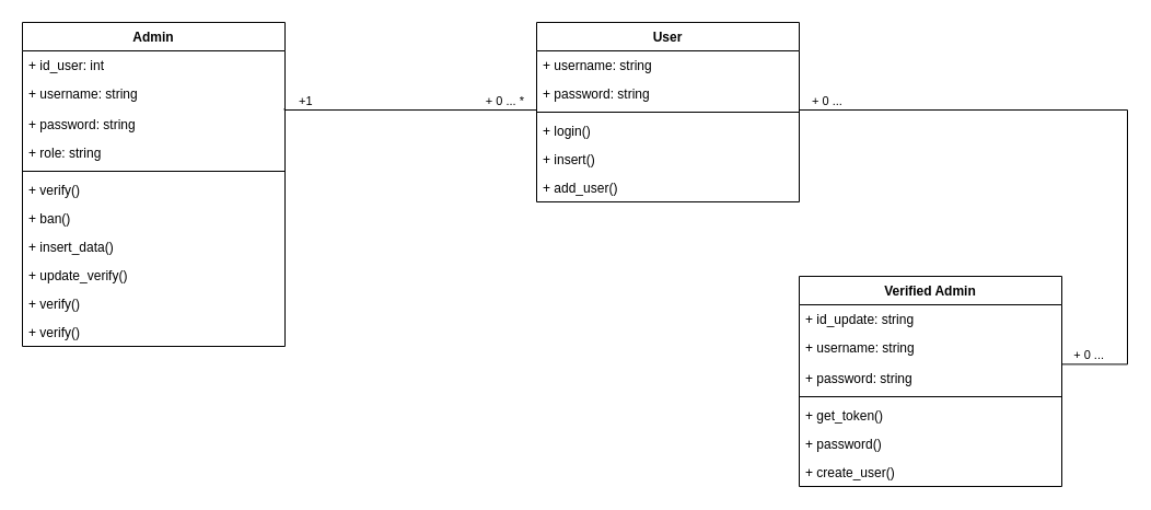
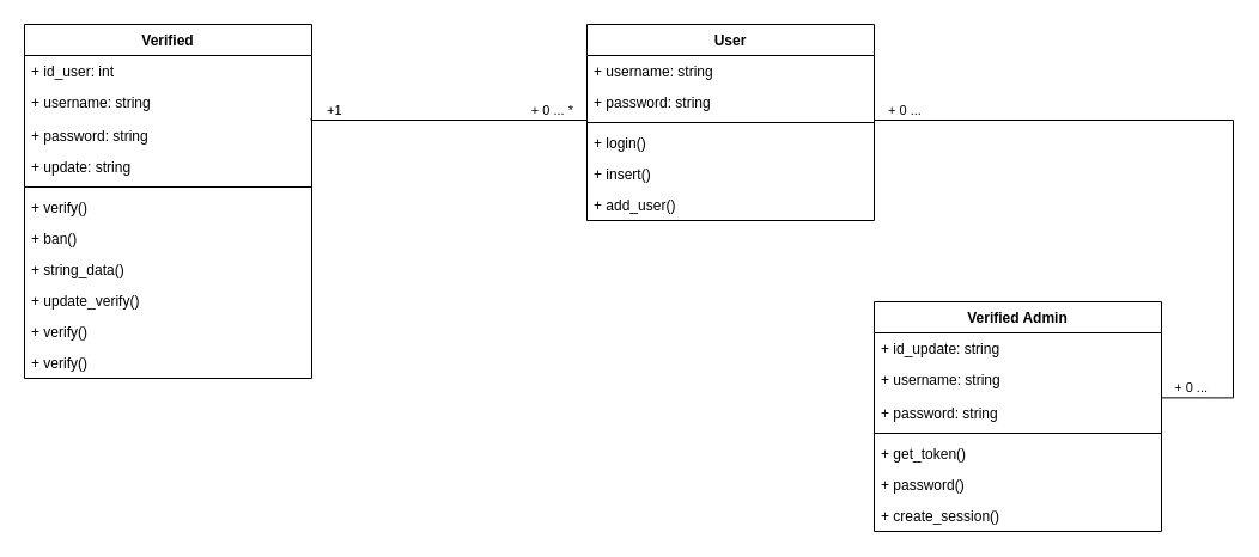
- <mxCell id="20" value="Admin" style="swimlane;fontStyle=1;align=center;verticalAlign=top;childLayout=stackLayout;horizontal=1;startSize=26;horizontalStack=0;resizeParent=1;resizeParentMax=0;resizeLast=0;collapsible=1;marginBottom=0;whiteSpace=wrap;html=1;" vertex="1" parent="1"><mxGeometry x="20" y="20" width="240" height="296" as="geometry" /></mxCell>
+ <mxCell id="20" value="Verified" style="swimlane;fontStyle=1;align=center;verticalAlign=top;childLayout=stackLayout;horizontal=1;startSize=26;horizontalStack=0;resizeParent=1;resizeParentMax=0;resizeLast=0;collapsible=1;marginBottom=0;whiteSpace=wrap;html=1;" vertex="1" parent="1"><mxGeometry x="20" y="20" width="240" height="296" as="geometry" /></mxCell>
- <mxCell id="24" value="+ role: string" style="text;strokeColor=none;fillColor=none;align=left;verticalAlign=top;spacingLeft=4;spacingRight=4;overflow=hidden;rotatable=0;points=[[0,0.5],[1,0.5]];portConstraint=eastwest;whiteSpace=wrap;html=1;" vertex="1" parent="20"><mxGeometry y="106" width="240" height="26" as="geometry" /></mxCell>
+ <mxCell id="24" value="+ update: string" style="text;strokeColor=none;fillColor=none;align=left;verticalAlign=top;spacingLeft=4;spacingRight=4;overflow=hidden;rotatable=0;points=[[0,0.5],[1,0.5]];portConstraint=eastwest;whiteSpace=wrap;html=1;" vertex="1" parent="20"><mxGeometry y="106" width="240" height="26" as="geometry" /></mxCell>
- <mxCell id="28" value="+ insert_data()" style="text;strokeColor=none;fillColor=none;align=left;verticalAlign=top;spacingLeft=4;spacingRight=4;overflow=hidden;rotatable=0;points=[[0,0.5],[1,0.5]];portConstraint=eastwest;whiteSpace=wrap;html=1;" vertex="1" parent="20"><mxGeometry y="192" width="240" height="26" as="geometry" /></mxCell>
+ <mxCell id="28" value="+ string_data()" style="text;strokeColor=none;fillColor=none;align=left;verticalAlign=top;spacingLeft=4;spacingRight=4;overflow=hidden;rotatable=0;points=[[0,0.5],[1,0.5]];portConstraint=eastwest;whiteSpace=wrap;html=1;" vertex="1" parent="20"><mxGeometry y="192" width="240" height="26" as="geometry" /></mxCell>
- <mxCell id="16" value="+ create_user()" style="text;strokeColor=none;fillColor=none;align=left;verticalAlign=top;spacingLeft=4;spacingRight=4;overflow=hidden;rotatable=0;points=[[0,0.5],[1,0.5]];portConstraint=eastwest;whiteSpace=wrap;html=1;" vertex="1" parent="9"><mxGeometry y="166" width="240" height="26" as="geometry" /></mxCell>
+ <mxCell id="16" value="+ create_session()" style="text;strokeColor=none;fillColor=none;align=left;verticalAlign=top;spacingLeft=4;spacingRight=4;overflow=hidden;rotatable=0;points=[[0,0.5],[1,0.5]];portConstraint=eastwest;whiteSpace=wrap;html=1;" vertex="1" parent="9"><mxGeometry y="166" width="240" height="26" as="geometry" /></mxCell>
